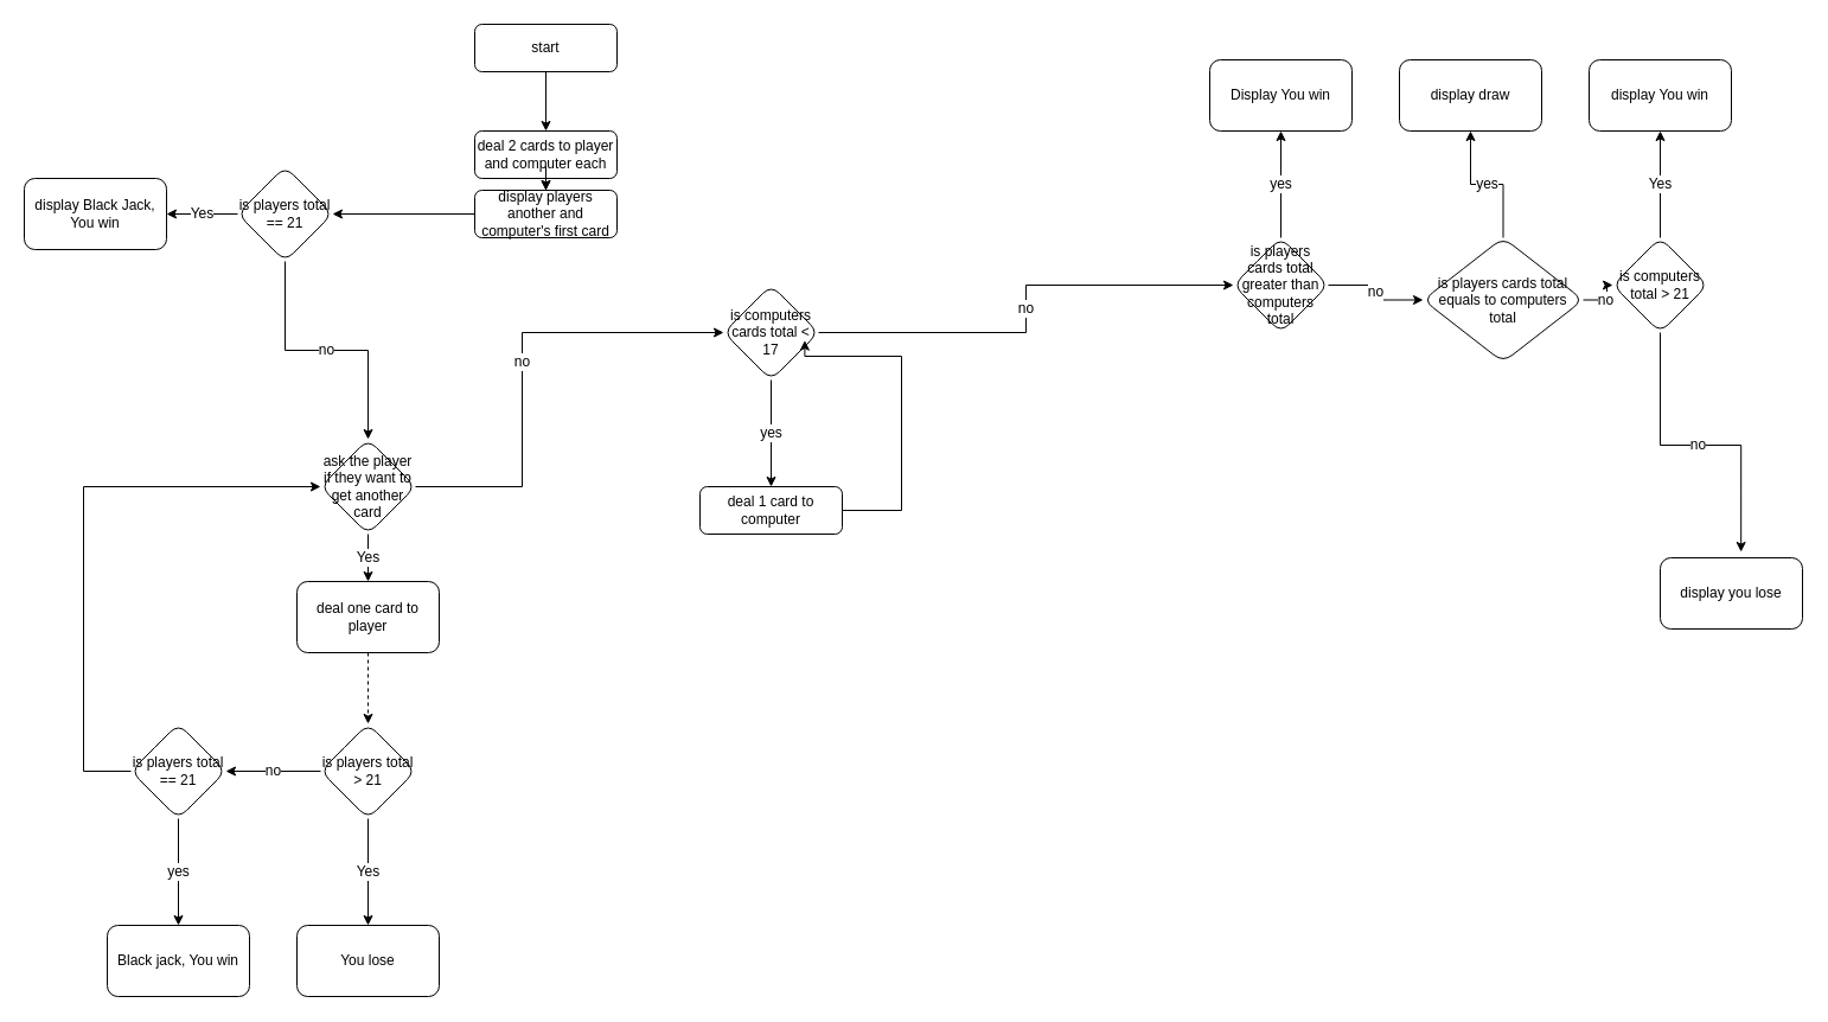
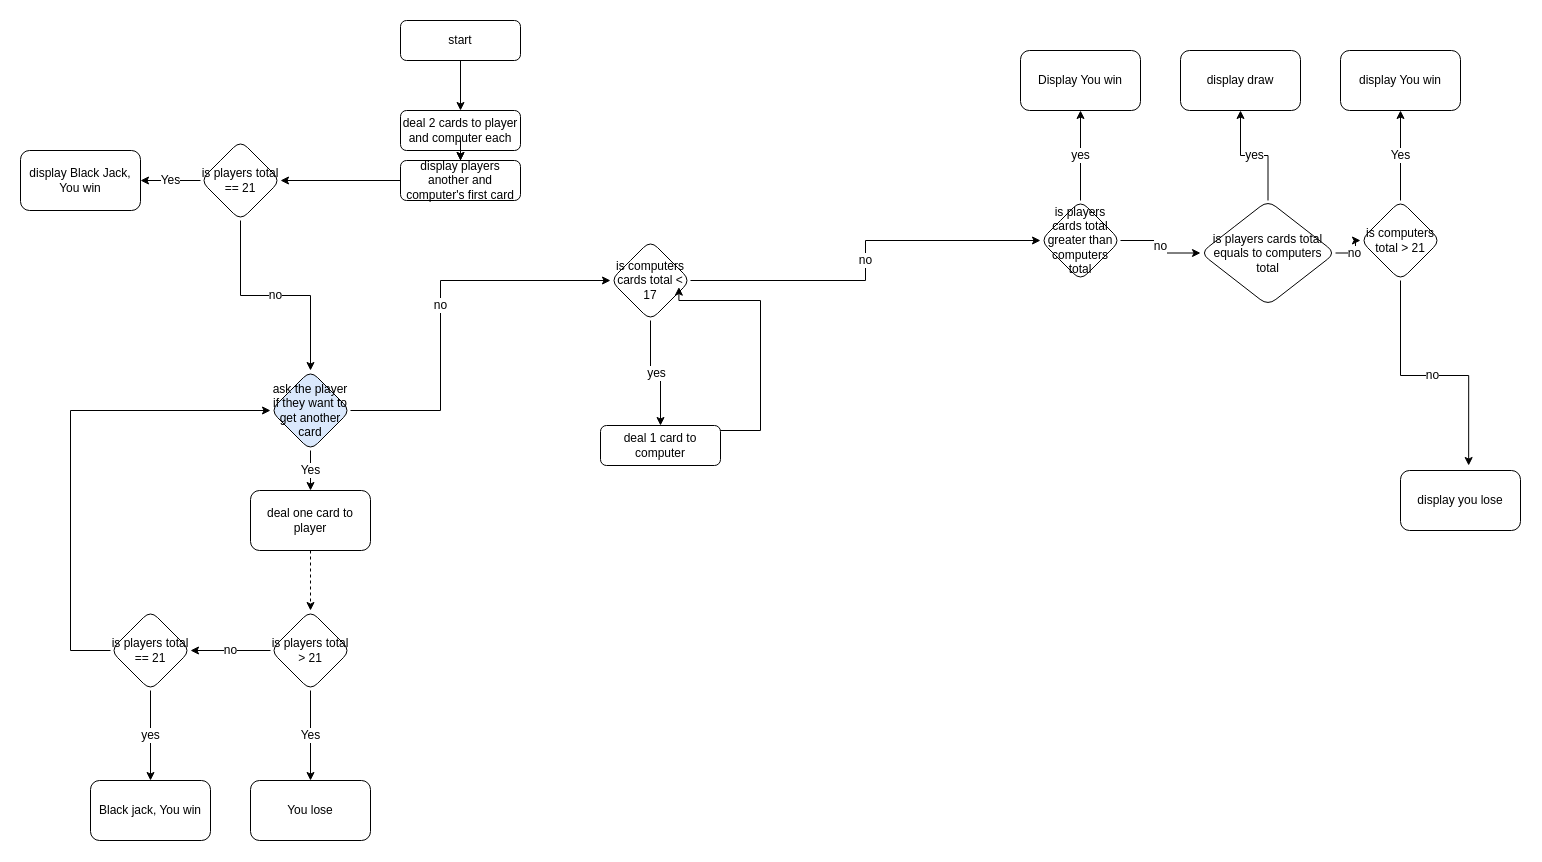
- <mxCell id="11" value="ask the player if they want to get another card" style="rhombus;whiteSpace=wrap;html=1;rounded=1;" vertex="1" parent="1"><mxGeometry x="270" y="370" width="80" height="80" as="geometry" /></mxCell>
+ <mxCell id="11" value="ask the player if they want to get another card" style="rhombus;whiteSpace=wrap;html=1;rounded=1;fillColor=#dae8fc;" vertex="1" parent="1"><mxGeometry x="270" y="370" width="80" height="80" as="geometry" /></mxCell>
- <mxCell id="15" value="deal 1 card to computer" style="whiteSpace=wrap;html=1;rounded=1;" vertex="1" parent="1"><mxGeometry x="590" y="410" width="120" height="40" as="geometry" /></mxCell>
+ <mxCell id="15" value="deal 1 card to computer" style="whiteSpace=wrap;html=1;rounded=1;" vertex="1" parent="1"><mxGeometry x="600" y="425" width="120" height="40" as="geometry" /></mxCell>
